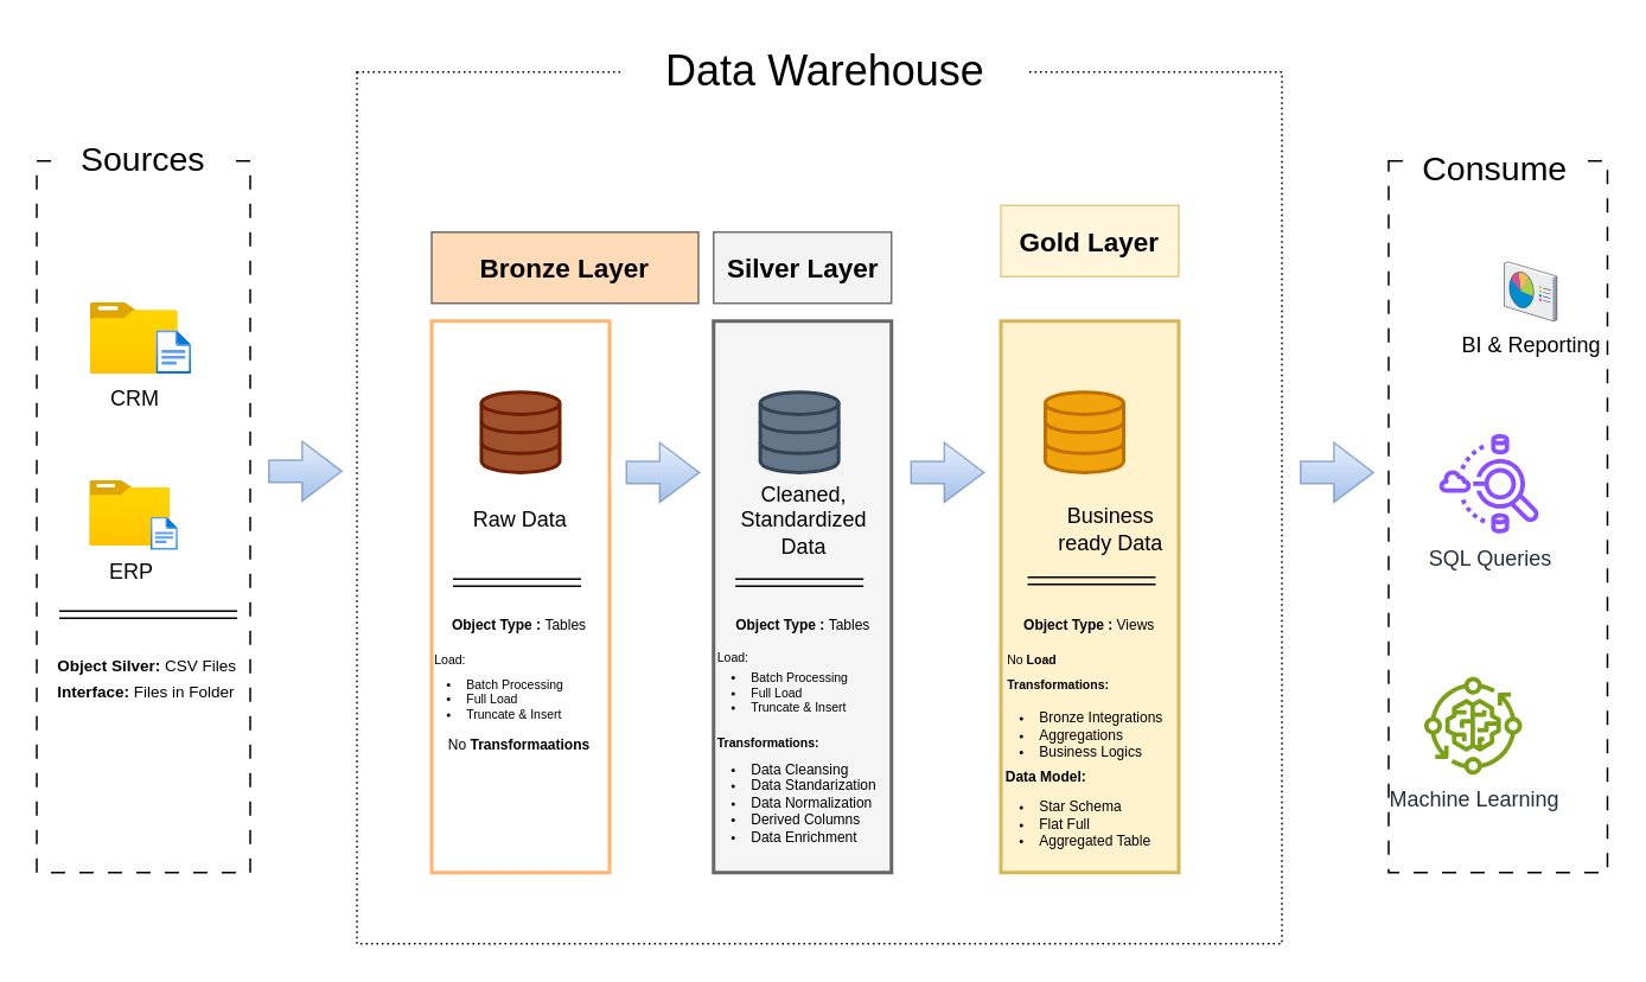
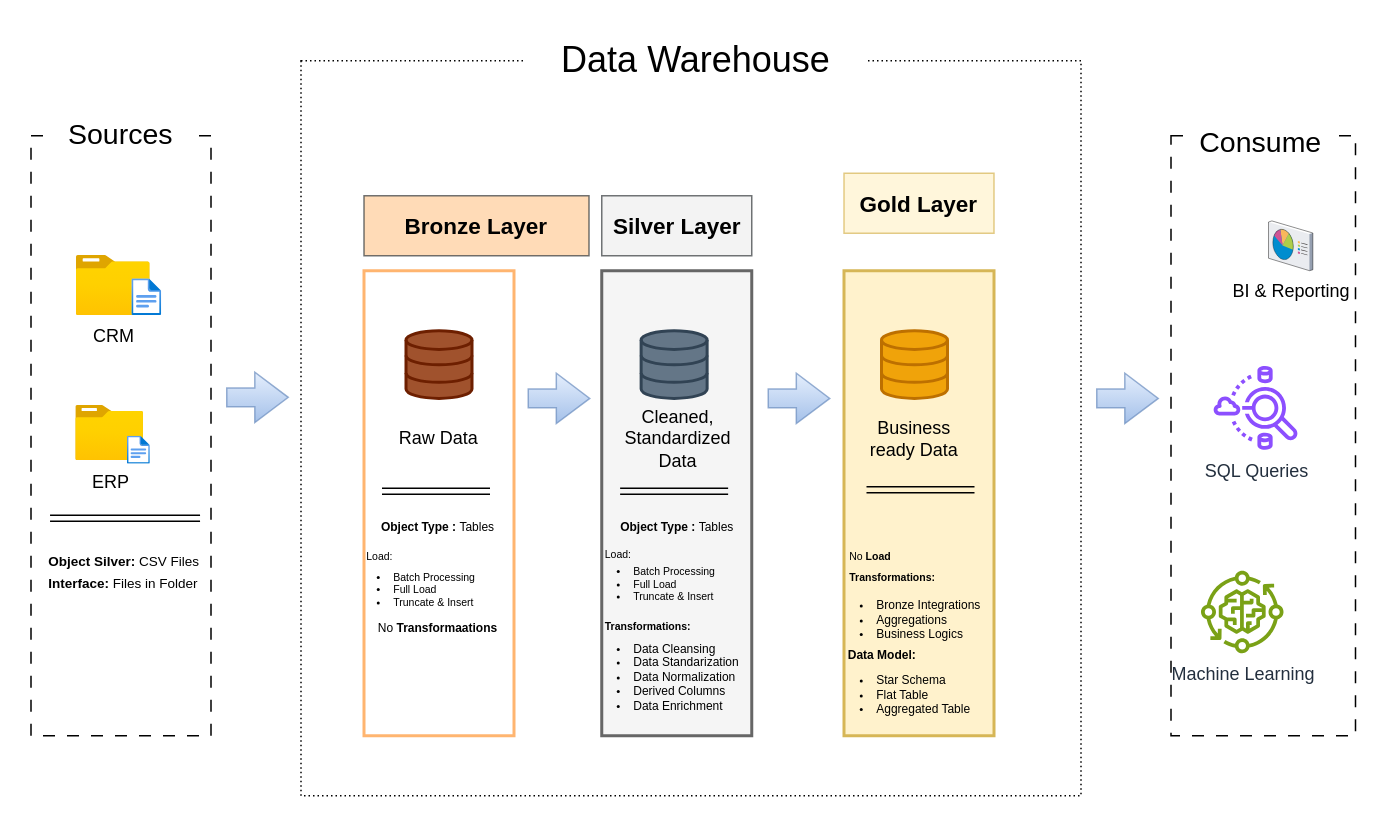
- <mxCell id="27" value="&lt;font&gt;Business ready Data&lt;/font&gt;" style="text;html=1;align=center;verticalAlign=middle;whiteSpace=wrap;rounded=0;fontSize=12;" parent="1" vertex="1"><mxGeometry x="590" y="282" width="68" height="30" as="geometry" /></mxCell>
+ <mxCell id="27" value="&lt;font&gt;Business ready Data&lt;/font&gt;" style="text;html=1;align=center;verticalAlign=middle;whiteSpace=wrap;rounded=0;fontSize=12;" parent="1" vertex="1"><mxGeometry x="575" y="277" width="68" height="30" as="geometry" /></mxCell>
- <mxCell id="39" value="&lt;font style=&quot;font-size: 8px;&quot;&gt;&lt;b&gt;Object Type : &lt;/b&gt;Views&lt;/font&gt;" style="text;html=1;align=center;verticalAlign=middle;whiteSpace=wrap;rounded=0;" vertex="1" parent="1"><mxGeometry x="562" y="340" width="100" height="20" as="geometry" /></mxCell>
- <mxCell id="52" value="&lt;ul&gt;&lt;li&gt;Star Schema&lt;/li&gt;&lt;li&gt;&lt;font&gt;Flat Full&lt;/font&gt;&lt;/li&gt;&lt;li&gt;Aggregated Table&lt;/li&gt;&lt;/ul&gt;" style="text;html=1;align=left;verticalAlign=middle;whiteSpace=wrap;rounded=0;fontSize=8;labelPosition=center;verticalLabelPosition=middle;spacing=2;textDirection=ltr;" vertex="1" parent="1"><mxGeometry x="542" y="430" width="120" height="65" as="geometry" /></mxCell>
+ <mxCell id="52" value="&lt;ul&gt;&lt;li&gt;Star Schema&lt;/li&gt;&lt;li&gt;&lt;font&gt;Flat Table&lt;/font&gt;&lt;/li&gt;&lt;li&gt;Aggregated Table&lt;/li&gt;&lt;/ul&gt;" style="text;html=1;align=left;verticalAlign=middle;whiteSpace=wrap;rounded=0;fontSize=8;labelPosition=center;verticalLabelPosition=middle;spacing=2;textDirection=ltr;" vertex="1" parent="1"><mxGeometry x="542" y="430" width="120" height="65" as="geometry" /></mxCell>
